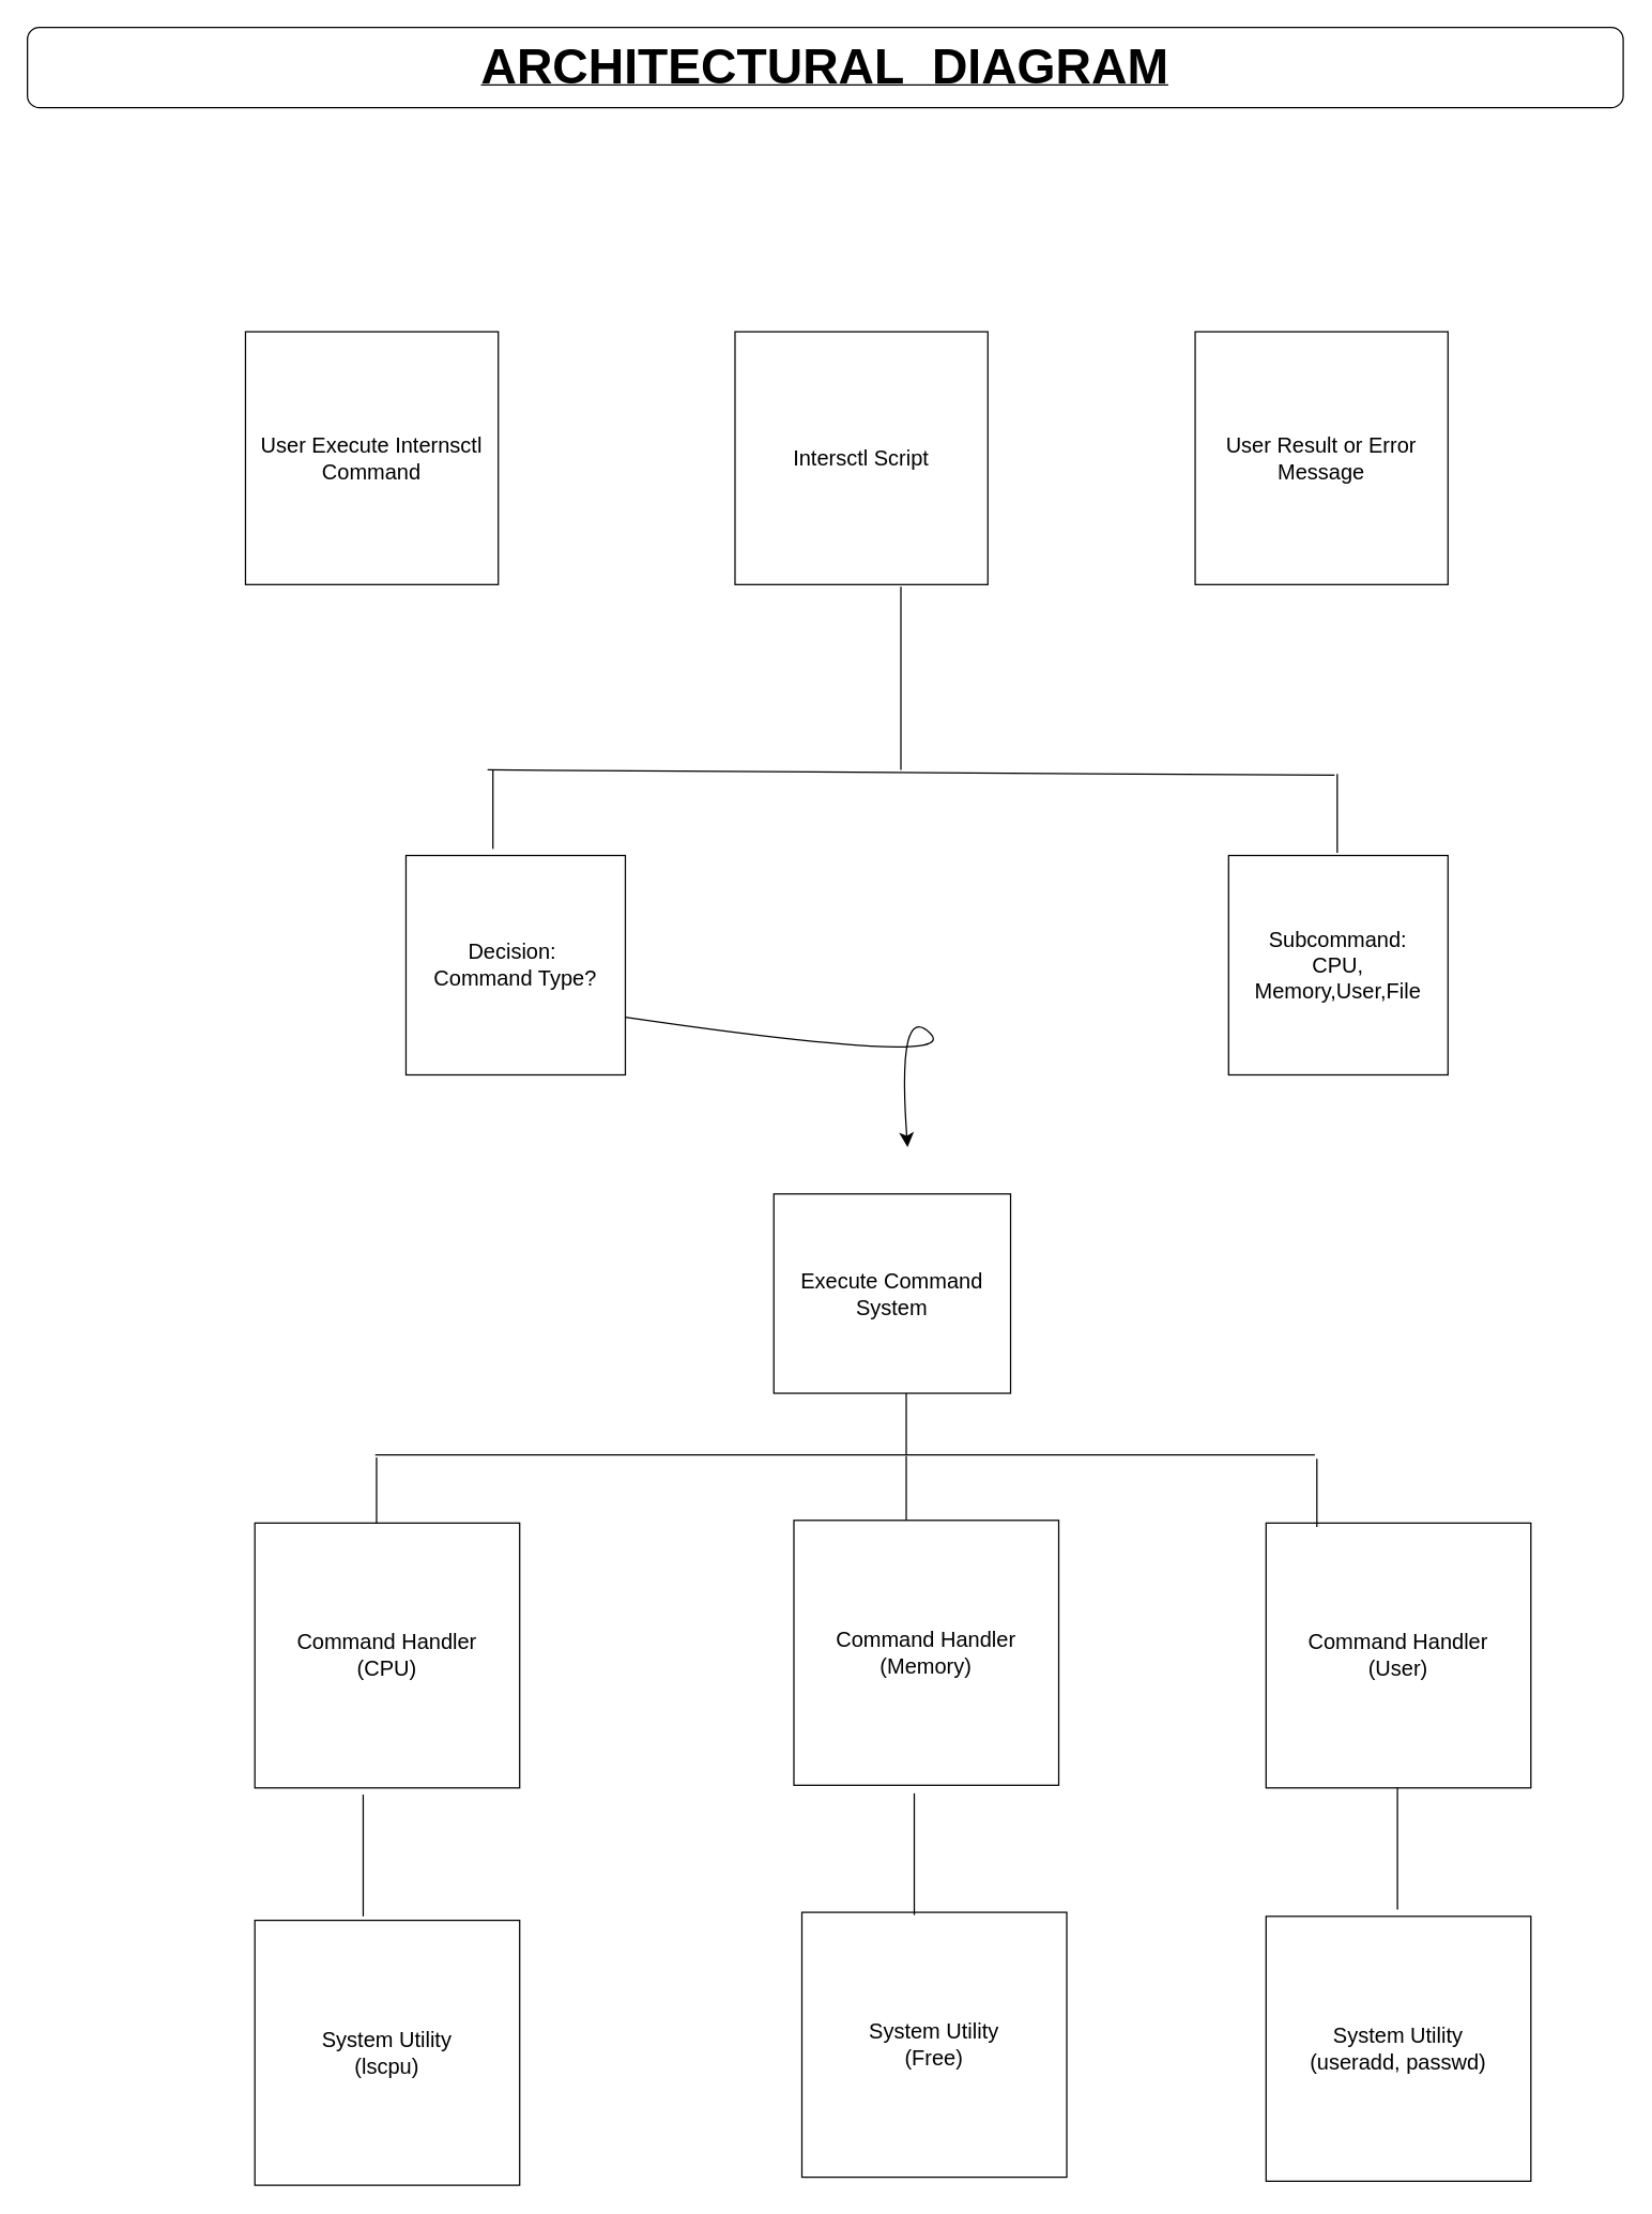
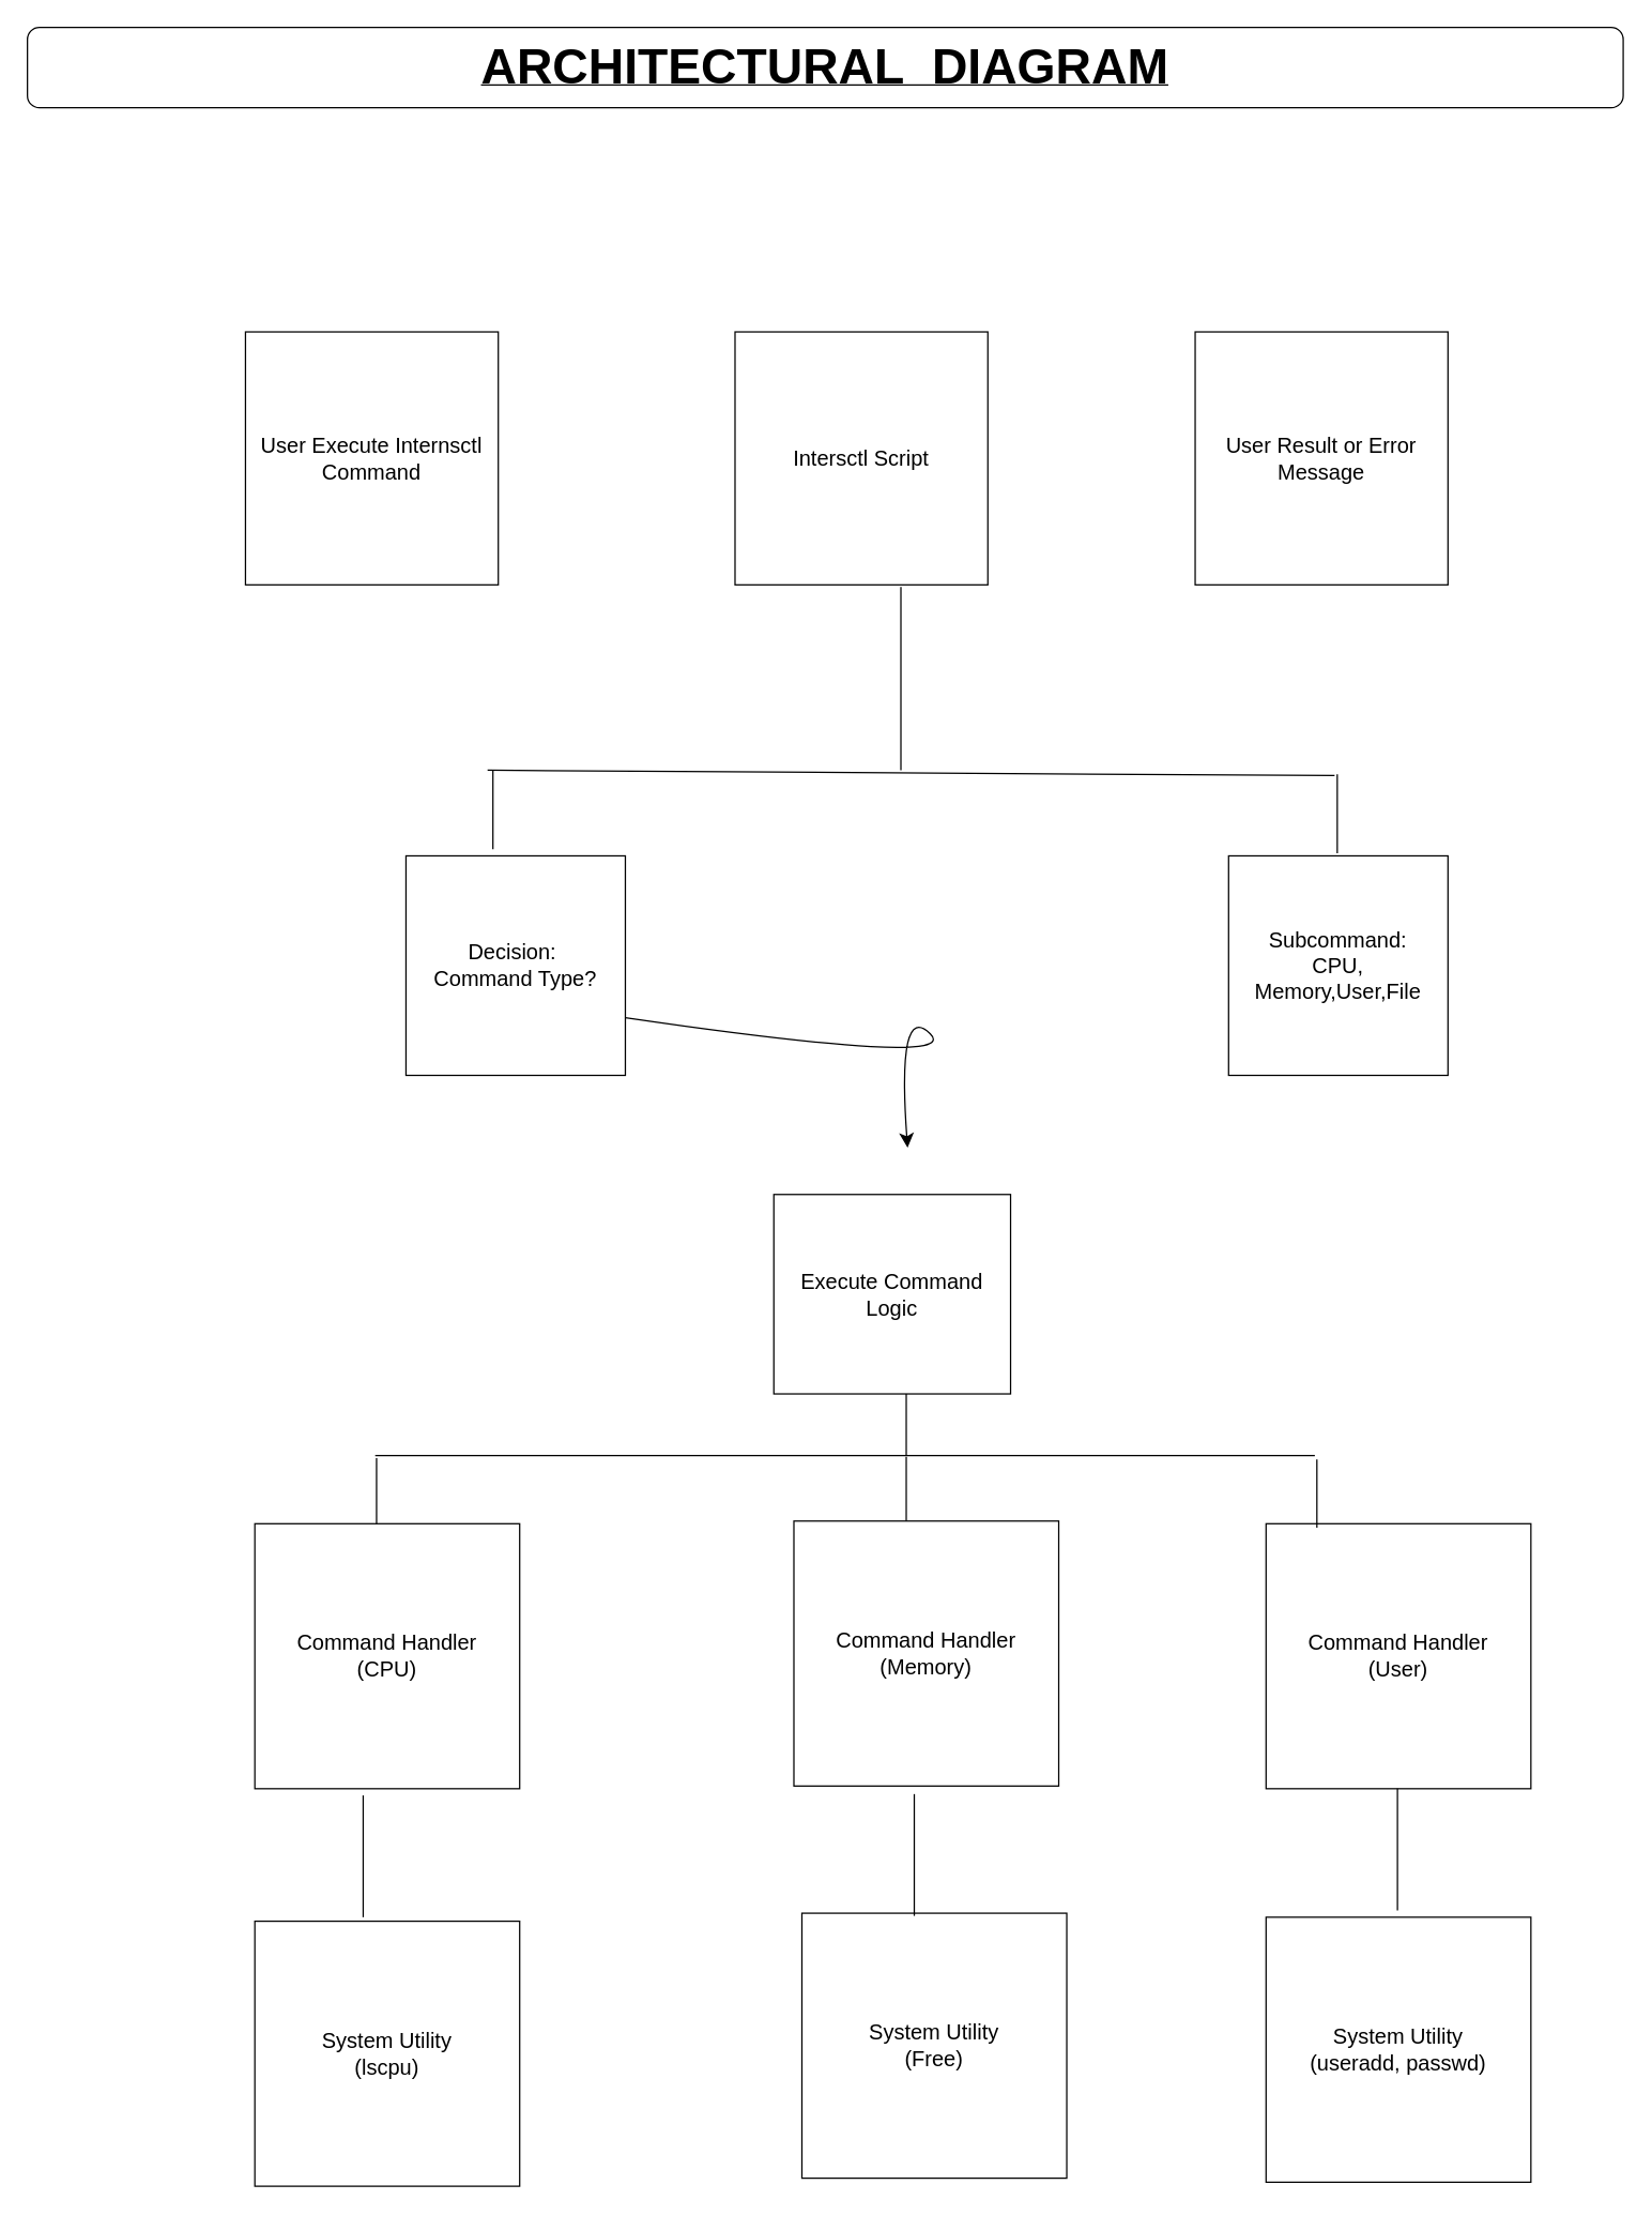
- <mxCell id="13" value="Execute Command System" style="rounded=0;whiteSpace=wrap;html=1;fontSize=16;" vertex="1" parent="1"><mxGeometry x="578" y="892" width="177" height="149" as="geometry" /></mxCell>
+ <mxCell id="13" value="Execute Command Logic" style="rounded=0;whiteSpace=wrap;html=1;fontSize=16;" vertex="1" parent="1"><mxGeometry x="578" y="892" width="177" height="149" as="geometry" /></mxCell>
